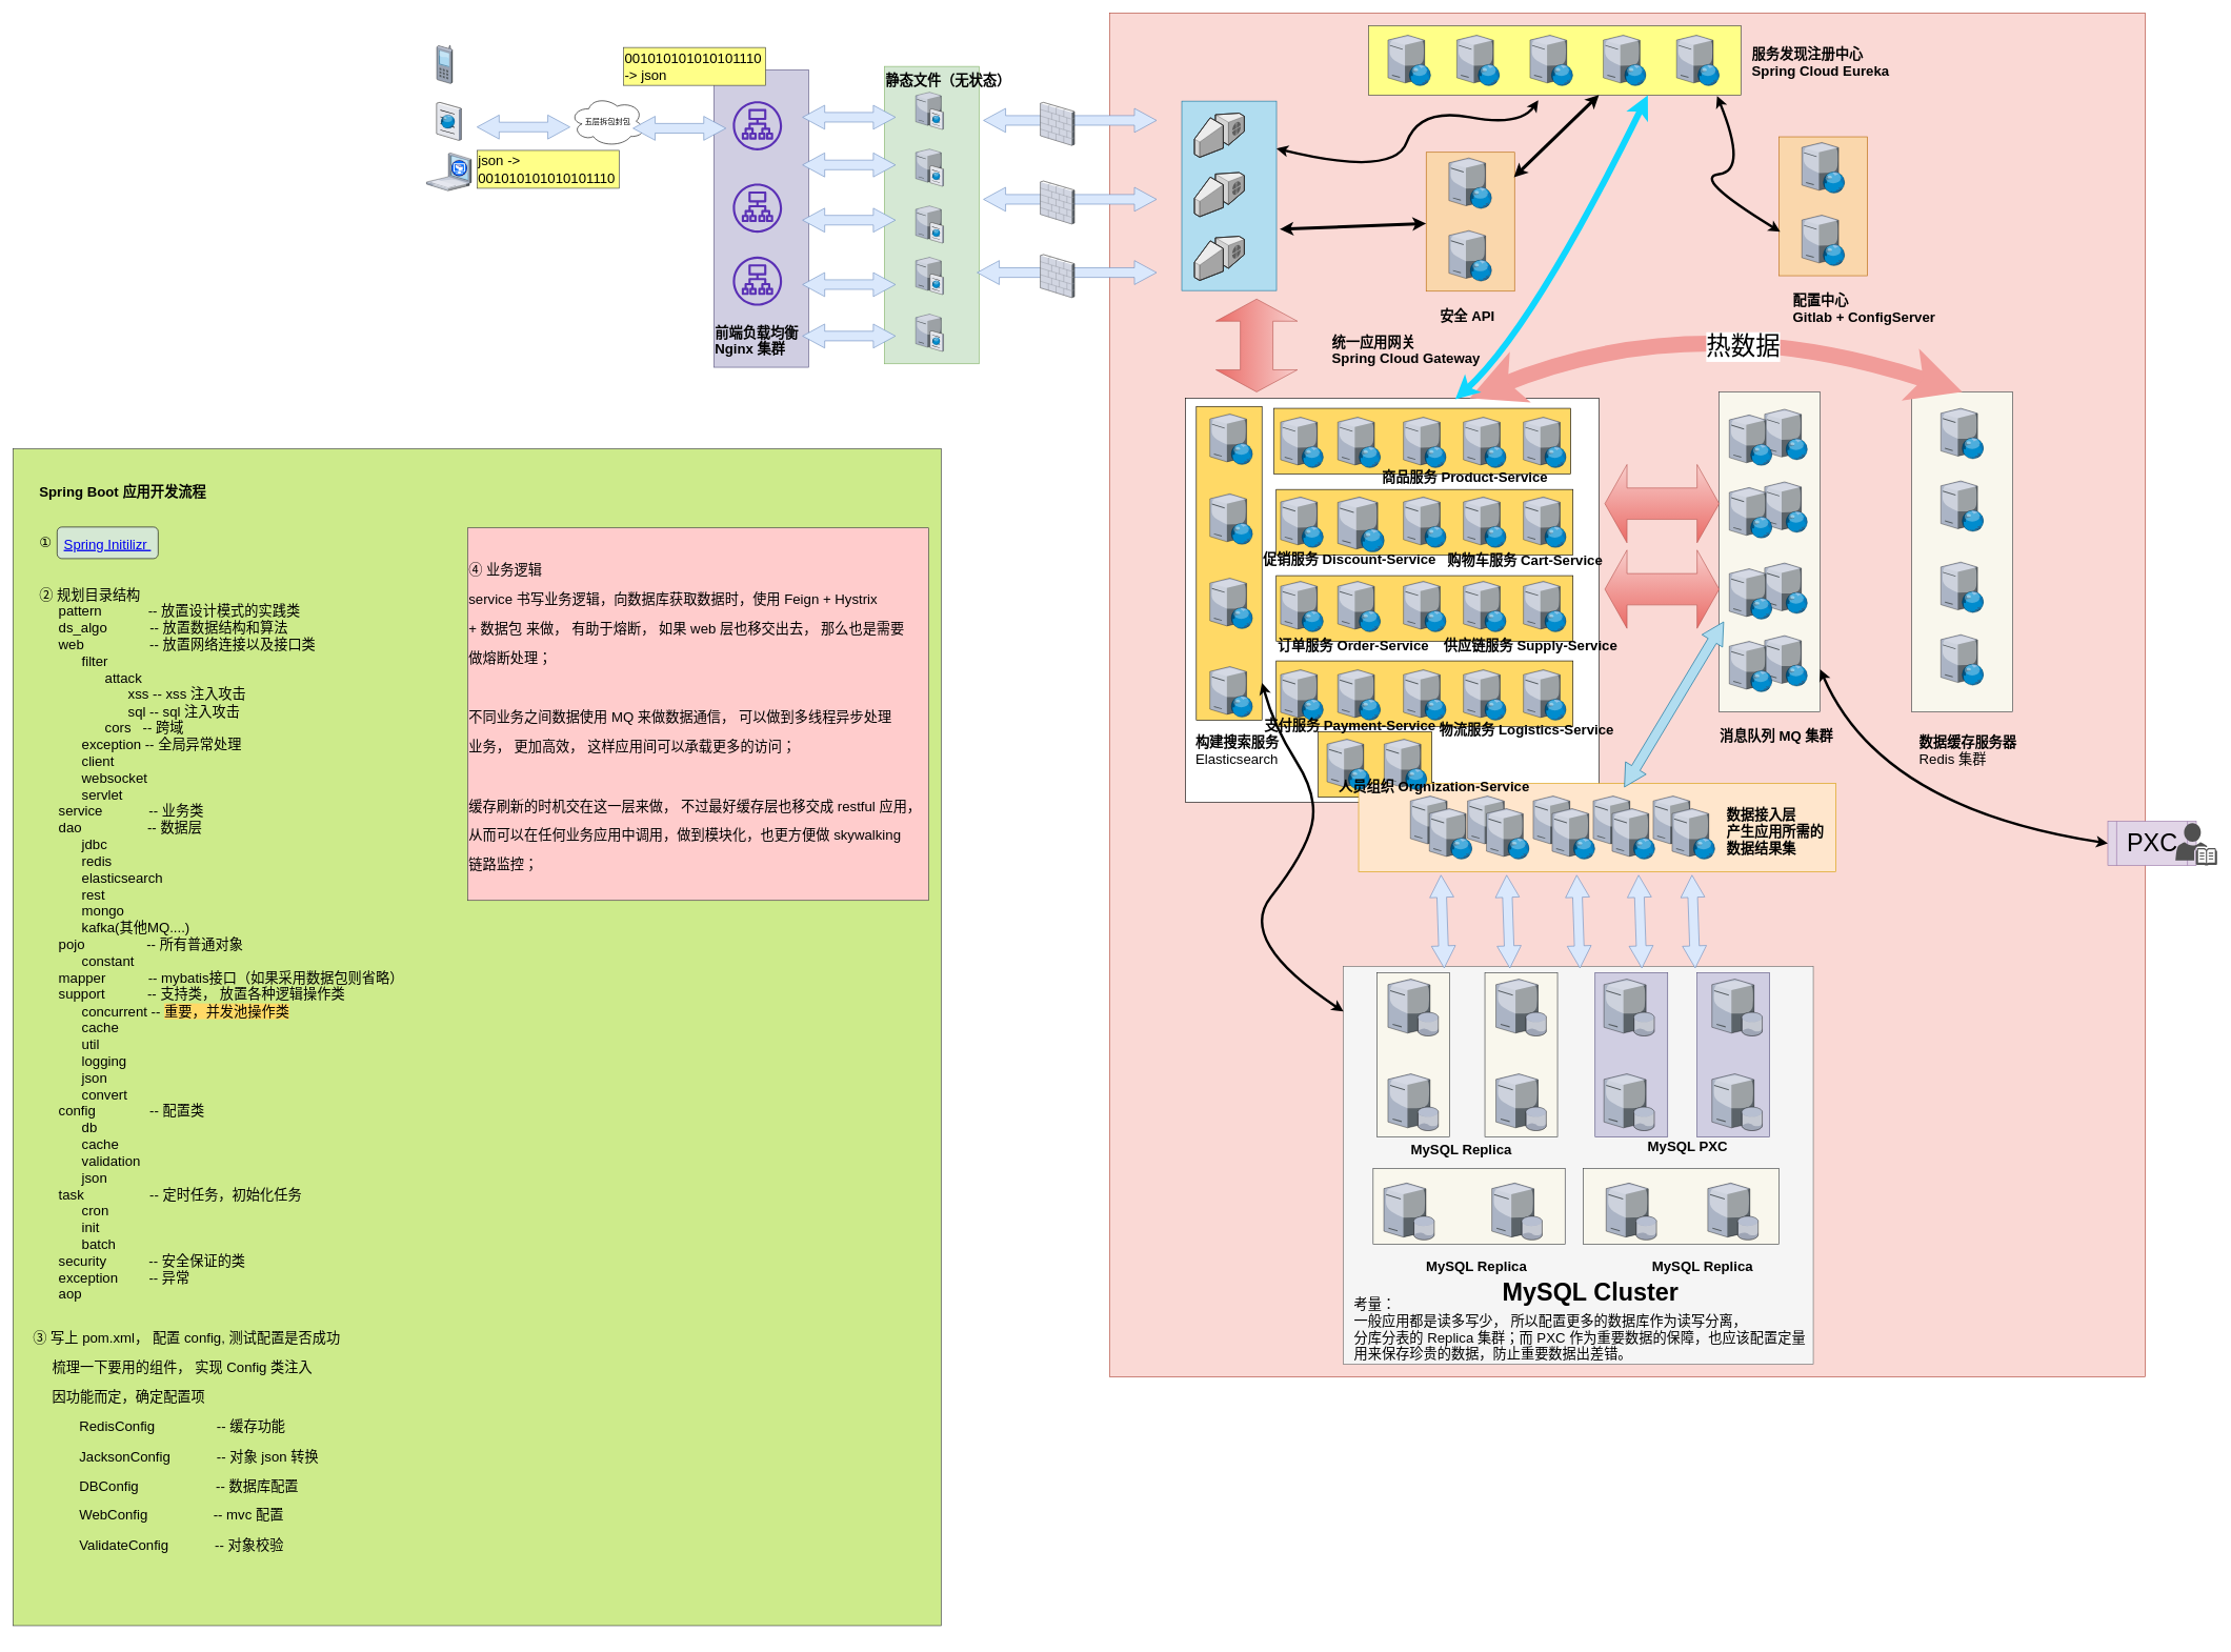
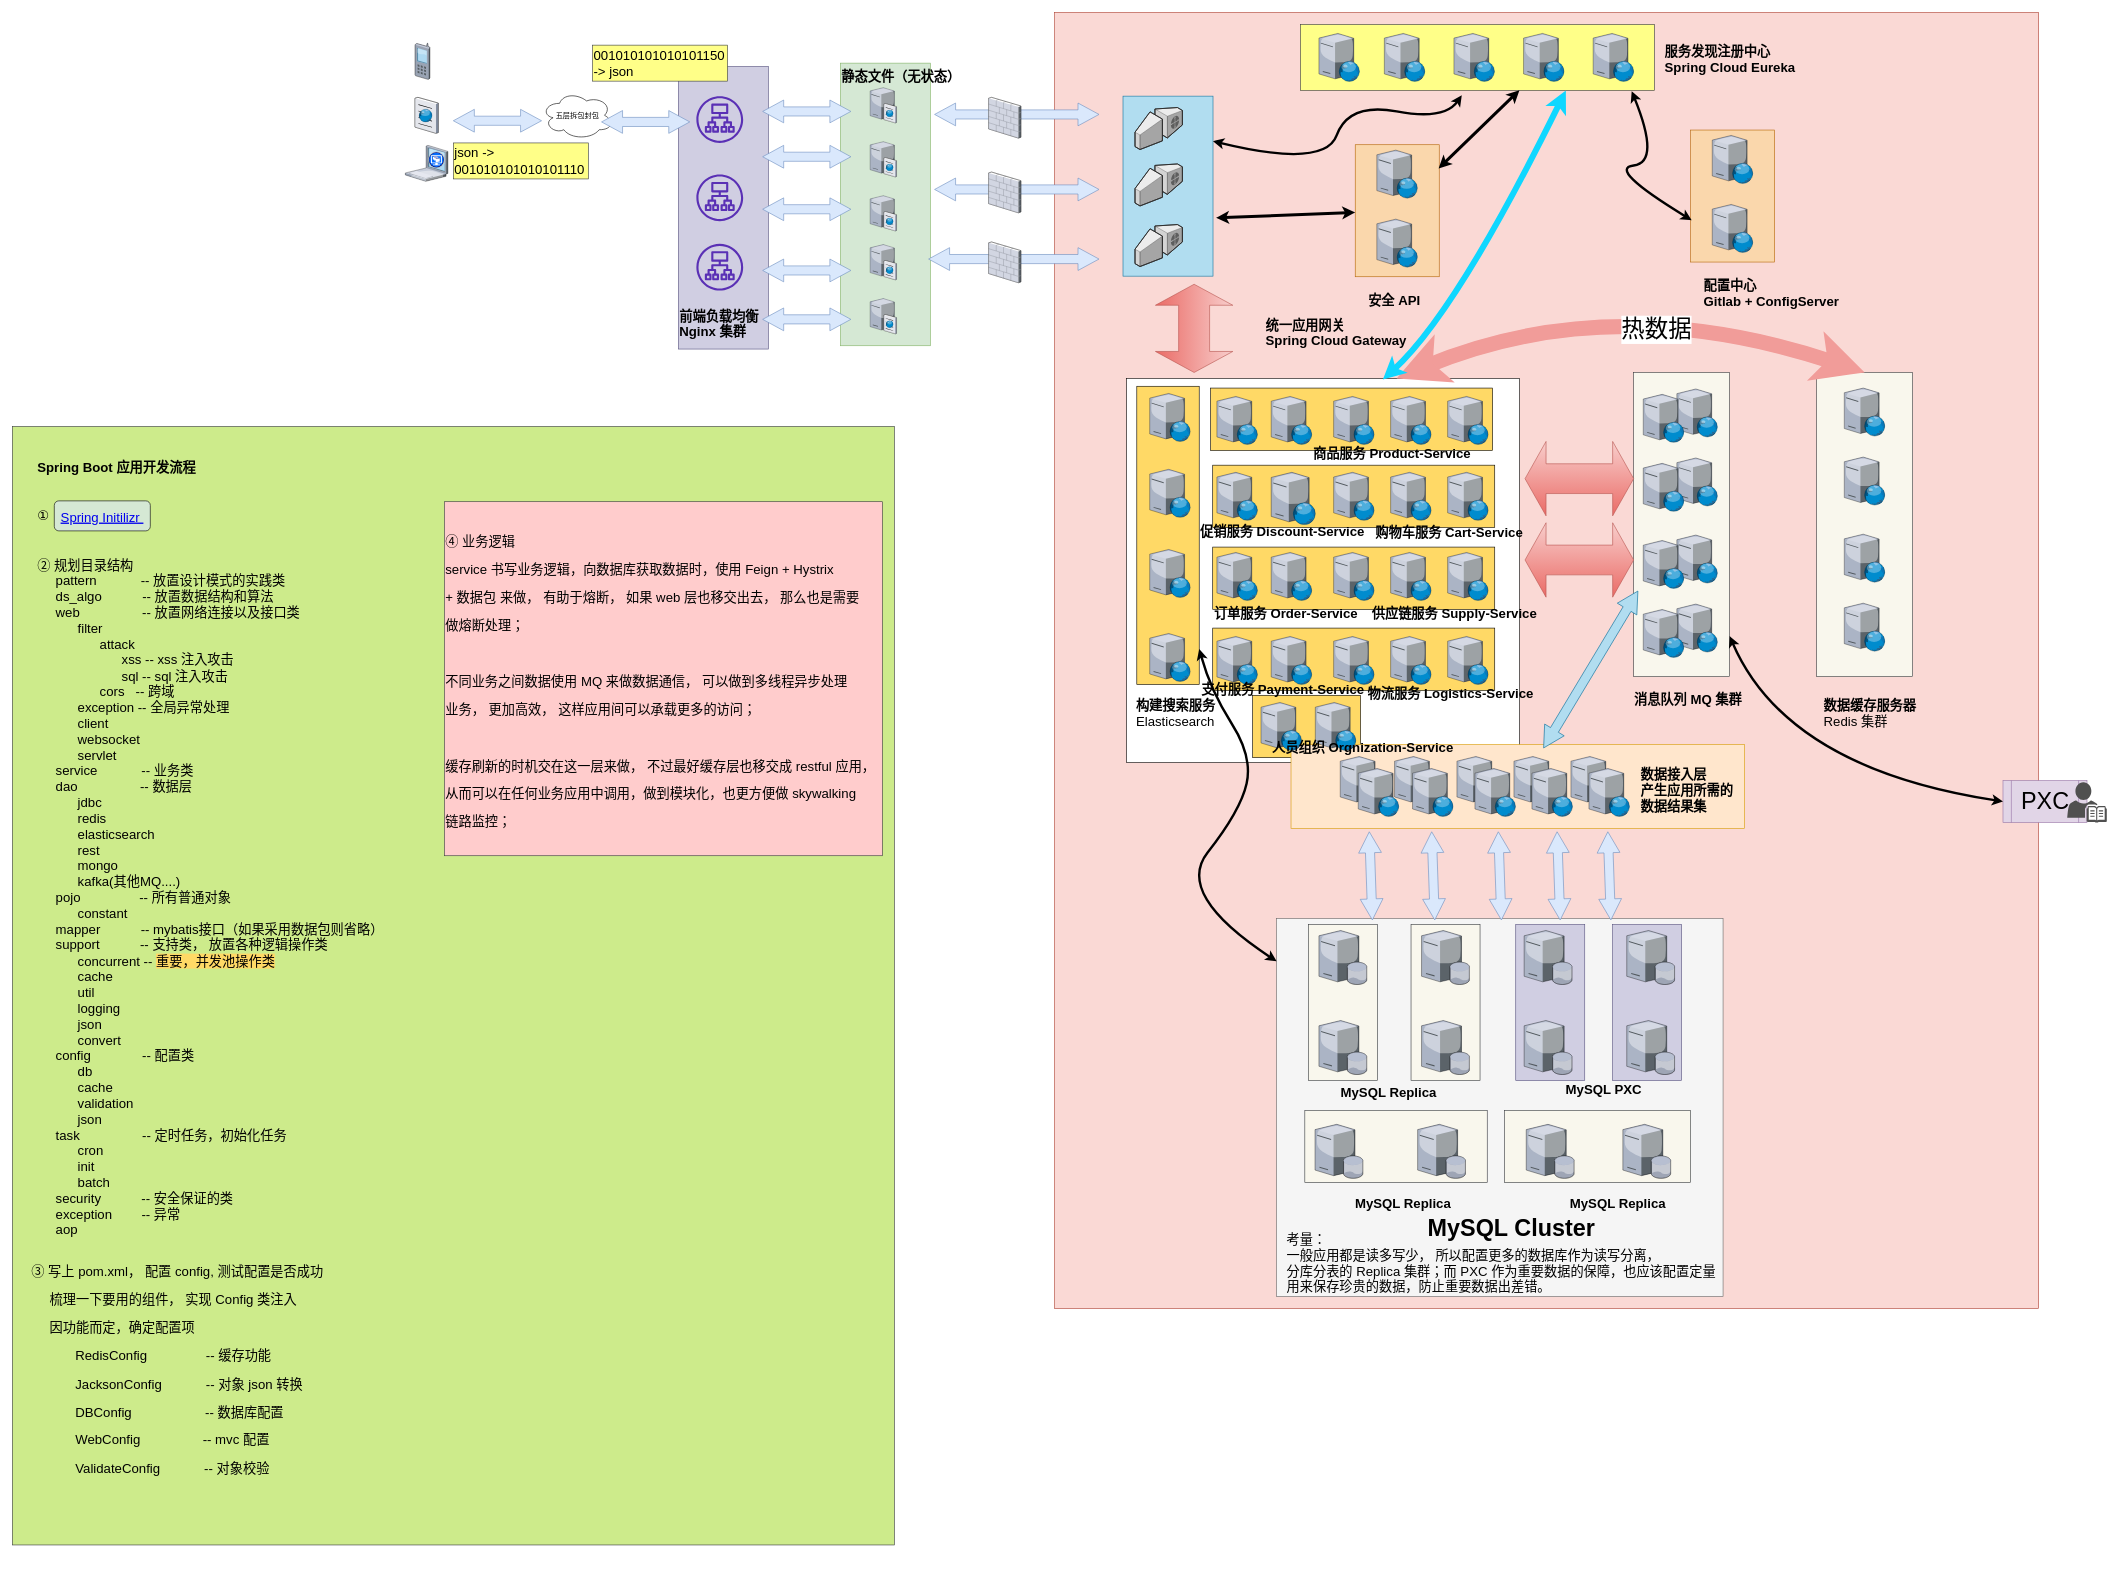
- <mxCell id="173" value="001010101010101110 -&amp;gt; json" style="text;html=1;strokeColor=#36393d;fillColor=#ffff88;align=left;verticalAlign=middle;whiteSpace=wrap;rounded=0;fontSize=22;" vertex="1" parent="1"><mxGeometry y="74.5" width="225" height="60" as="geometry" x="987" /></mxCell>
+ <mxCell id="173" value="001010101010101150 -&amp;gt; json" style="text;html=1;strokeColor=#36393d;fillColor=#ffff88;align=left;verticalAlign=middle;whiteSpace=wrap;rounded=0;fontSize=22;" vertex="1" parent="1"><mxGeometry y="74.5" width="225" height="60" as="geometry" x="987" /></mxCell>
